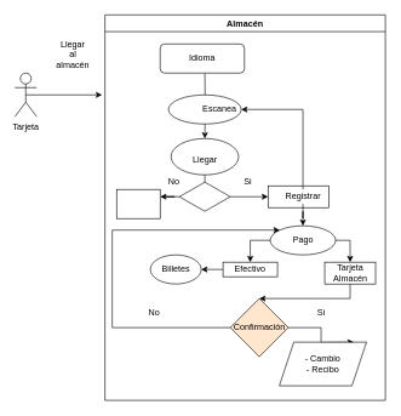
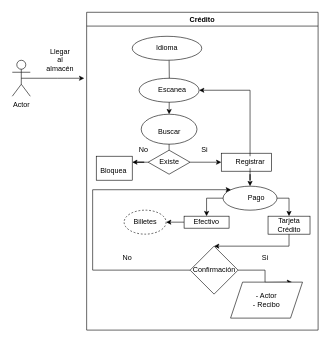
- <mxCell id="4" value="Almacén" style="swimlane;" vertex="1" parent="1"><mxGeometry x="144" y="20" width="386" height="530" as="geometry" /></mxCell>
+ <mxCell id="4" value="Crédito" style="swimlane;" vertex="1" parent="1"><mxGeometry x="144" y="20" width="386" height="530" as="geometry" /></mxCell>
- <mxCell id="40" value="Llegar al almacén" style="text;html=1;strokeColor=none;fillColor=none;align=center;verticalAlign=middle;whiteSpace=wrap;rounded=0;" vertex="1" parent="1"><mxGeometry x="80" y="65" width="40" height="20" as="geometry" /></mxCell>
+ <mxCell id="40" value="Llegar al almacén" style="text;html=1;strokeColor=none;fillColor=none;align=center;verticalAlign=middle;whiteSpace=wrap;rounded=0;" vertex="1" parent="1"><mxGeometry x="80" y="90" width="40" height="20" as="geometry" /></mxCell>
- <mxCell id="6" value="Idioma" style="whiteSpace=wrap;html=1;rounded=1;" vertex="1" parent="4"><mxGeometry x="76" y="40" width="116" height="40" as="geometry" /></mxCell>
+ <mxCell id="6" value="Idioma" style="ellipse;whiteSpace=wrap;html=1;" vertex="1" parent="4"><mxGeometry x="76" y="40" width="116" height="40" as="geometry" /></mxCell>
- <mxCell id="8" value="Escanea" style="text;html=1;strokeColor=none;fillColor=none;align=center;verticalAlign=middle;whiteSpace=wrap;rounded=0;" vertex="1" parent="4"><mxGeometry x="137.5" y="120" width="40" height="20" as="geometry" /></mxCell>
+ <mxCell id="8" value="Escanea" style="text;html=1;strokeColor=none;fillColor=none;align=center;verticalAlign=middle;whiteSpace=wrap;rounded=0;" vertex="1" parent="4"><mxGeometry x="122.5" y="120" width="40" height="20" as="geometry" /></mxCell>
- <mxCell id="3" value="Tarjeta" style="shape=umlActor;verticalLabelPosition=bottom;verticalAlign=top;html=1;outlineConnect=0;" vertex="1" parent="1"><mxGeometry x="20" y="100" width="30" height="60" as="geometry" /></mxCell>
+ <mxCell id="3" value="Actor" style="shape=umlActor;verticalLabelPosition=bottom;verticalAlign=top;html=1;outlineConnect=0;" vertex="1" parent="1"><mxGeometry x="20" y="100" width="30" height="60" as="geometry" /></mxCell>
- <mxCell id="10" value="Llegar" style="text;html=1;strokeColor=none;fillColor=none;align=center;verticalAlign=middle;whiteSpace=wrap;rounded=0;" vertex="1" parent="4"><mxGeometry x="117.5" y="190" width="40" height="20" as="geometry" /></mxCell>
+ <mxCell id="10" value="Buscar" style="text;html=1;strokeColor=none;fillColor=none;align=center;verticalAlign=middle;whiteSpace=wrap;rounded=0;" vertex="1" parent="4"><mxGeometry x="117.5" y="190" width="40" height="20" as="geometry" /></mxCell>
+ <mxCell id="13" value="Existe" style="text;html=1;strokeColor=none;fillColor=none;align=center;verticalAlign=middle;whiteSpace=wrap;rounded=0;" vertex="1" parent="4"><mxGeometry x="117.5" y="240" width="40" height="20" as="geometry" /></mxCell>
+ <mxCell id="41" value="Bloquea" style="text;html=1;strokeColor=none;fillColor=none;align=center;verticalAlign=middle;whiteSpace=wrap;rounded=0;" vertex="1" parent="1"><mxGeometry x="168.5" y="275" width="40" height="20" as="geometry" /></mxCell>
- <mxCell id="23" value="Pago" style="text;html=1;strokeColor=none;fillColor=none;align=center;verticalAlign=middle;whiteSpace=wrap;rounded=0;" vertex="1" parent="4"><mxGeometry x="252.5" y="300" width="40" height="20" as="geometry" /></mxCell>
+ <mxCell id="23" value="Pago" style="text;html=1;strokeColor=none;fillColor=none;align=center;verticalAlign=middle;whiteSpace=wrap;rounded=0;" vertex="1" parent="4"><mxGeometry x="262.5" y="300" width="40" height="20" as="geometry" /></mxCell>
- <mxCell id="30" value="Billetes" style="ellipse;whiteSpace=wrap;html=1;" vertex="1" parent="4"><mxGeometry x="62.5" y="330" width="70" height="40" as="geometry" /></mxCell>
+ <mxCell id="30" value="Billetes" style="ellipse;whiteSpace=wrap;html=1;dashed=1;" vertex="1" parent="4"><mxGeometry x="62.5" y="330" width="70" height="40" as="geometry" /></mxCell>
- <mxCell id="29" value="Tarjeta Almacén" style="text;html=1;strokeColor=none;fillColor=none;align=center;verticalAlign=middle;whiteSpace=wrap;rounded=0;" vertex="1" parent="4"><mxGeometry x="297.5" y="345" width="80" height="20" as="geometry" /></mxCell>
+ <mxCell id="29" value="Tarjeta Crédito" style="text;html=1;strokeColor=none;fillColor=none;align=center;verticalAlign=middle;whiteSpace=wrap;rounded=0;" vertex="1" parent="4"><mxGeometry x="297.5" y="345" width="80" height="20" as="geometry" /></mxCell>
- <mxCell id="34" value="Confirmación" style="rhombus;whiteSpace=wrap;html=1;fillColor=#ffe6cc;" vertex="1" parent="4"><mxGeometry x="172.5" y="390" width="80" height="80" as="geometry" /></mxCell>
+ <mxCell id="34" value="Confirmación" style="rhombus;whiteSpace=wrap;html=1;" vertex="1" parent="4"><mxGeometry x="172.5" y="390" width="80" height="80" as="geometry" /></mxCell>
- <mxCell id="35" value="- Cambio&lt;br&gt;- Recibo" style="shape=parallelogram;perimeter=parallelogramPerimeter;whiteSpace=wrap;html=1;fixedSize=1;" vertex="1" parent="4"><mxGeometry x="240" y="450" width="120" height="60" as="geometry" /></mxCell>
+ <mxCell id="35" value="- Actor&lt;br&gt;- Recibo" style="shape=parallelogram;perimeter=parallelogramPerimeter;whiteSpace=wrap;html=1;fixedSize=1;" vertex="1" parent="4"><mxGeometry x="240" y="450" width="120" height="60" as="geometry" /></mxCell>
